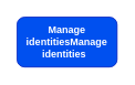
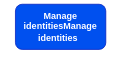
- <mxCell id="2" value="Manage identitiesManage identities&amp;nbsp;&amp;nbsp;" style="rounded=1;whiteSpace=wrap;html=1;fillColor=#0050ef;strokeColor=#001DBC;fontColor=#ffffff;fontStyle=1" vertex="1" parent="1"><mxGeometry x="20" y="20" width="120" height="60" as="geometry" /></mxCell>
+ <mxCell id="2" value="Manage identitiesManage identities&amp;nbsp;&amp;nbsp;" style="rounded=1;whiteSpace=wrap;html=1;fillColor=#0050ef;strokeColor=#001DBC;fontColor=#ffffff;fontStyle=1" vertex="1" parent="1"><mxGeometry x="20" y="5" width="120" height="60" as="geometry" /></mxCell>
